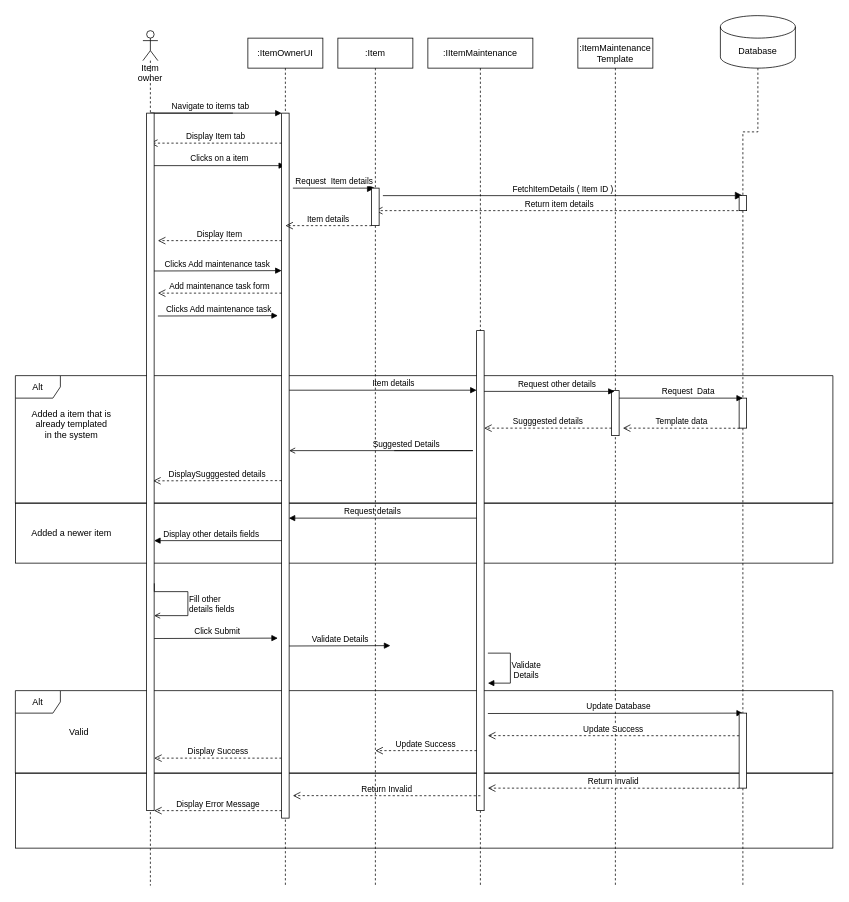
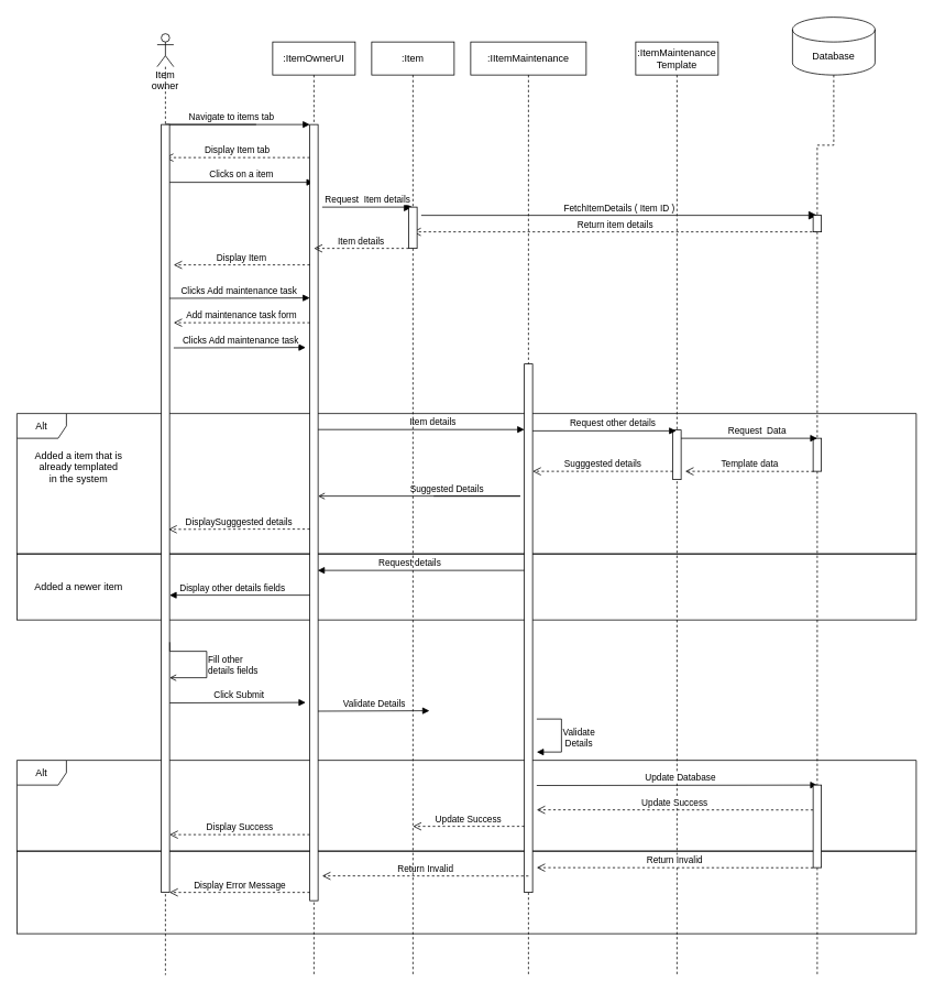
- <mxCell id="56" value="Valid" style="text;html=1;strokeColor=none;fillColor=none;align=center;verticalAlign=middle;whiteSpace=wrap;rounded=0;" parent="1" vertex="1"><mxGeometry x="50" y="960" width="110" height="30" as="geometry" /></mxCell>
